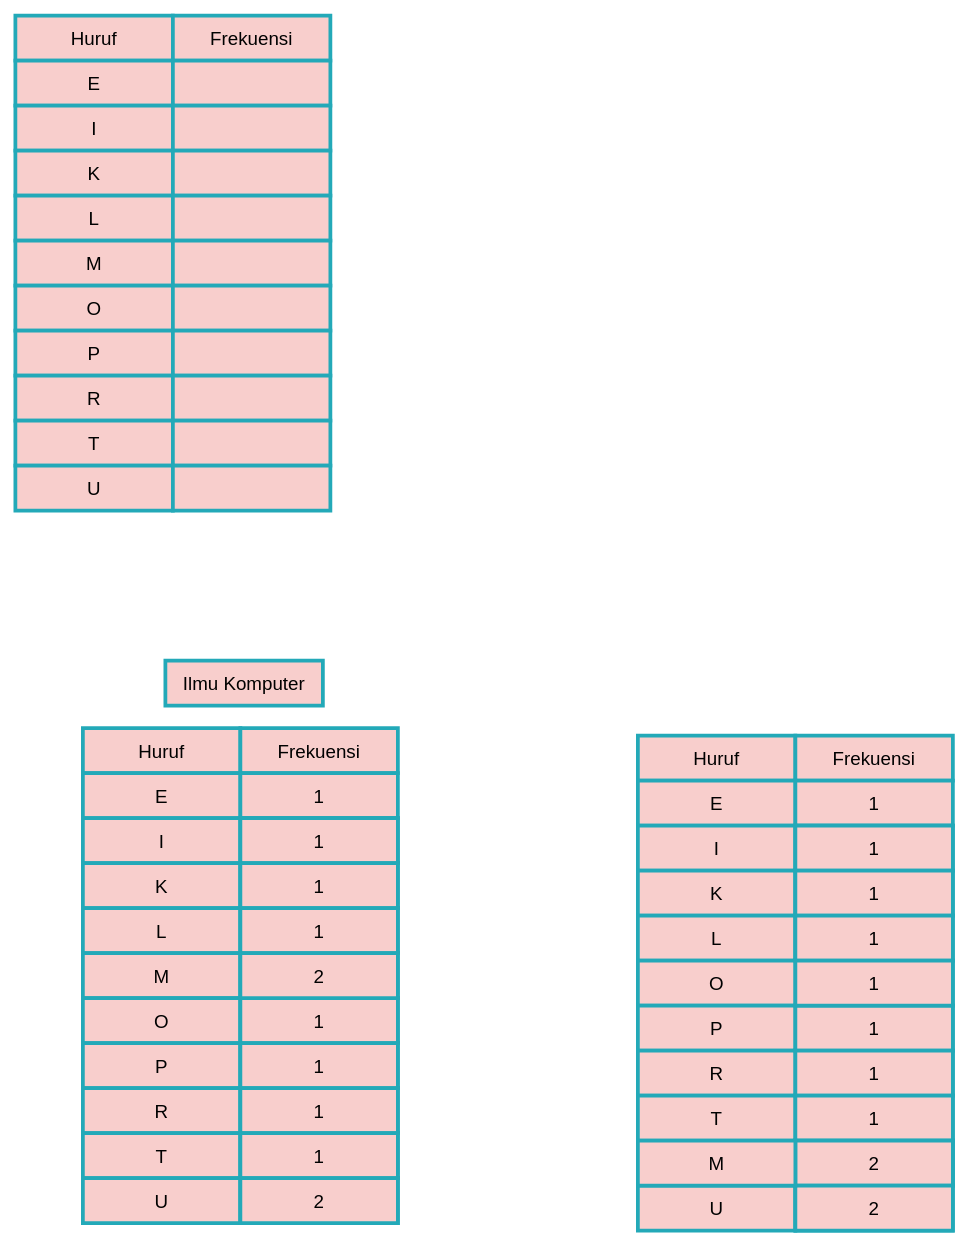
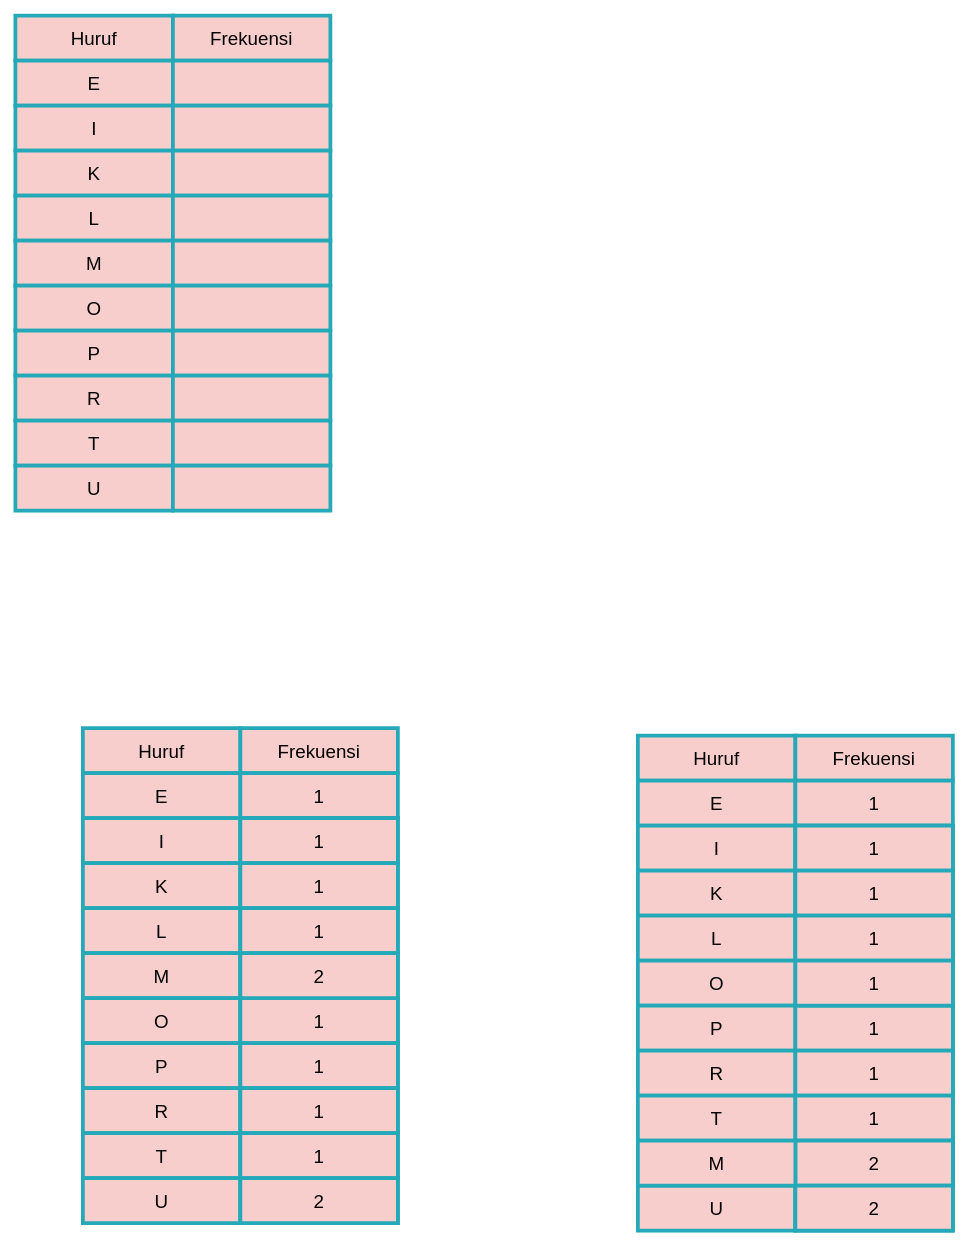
- <mxCell id="46" value="&lt;span style=&quot;font-size: 25px&quot;&gt;Ilmu Komputer&lt;/span&gt;" style="rounded=0;whiteSpace=wrap;html=1;strokeWidth=5;fillColor=#f8cecc;strokeColor=#23A9B8;" parent="1" vertex="1"><mxGeometry x="220" y="880" width="210" height="60" as="geometry" /></mxCell>
